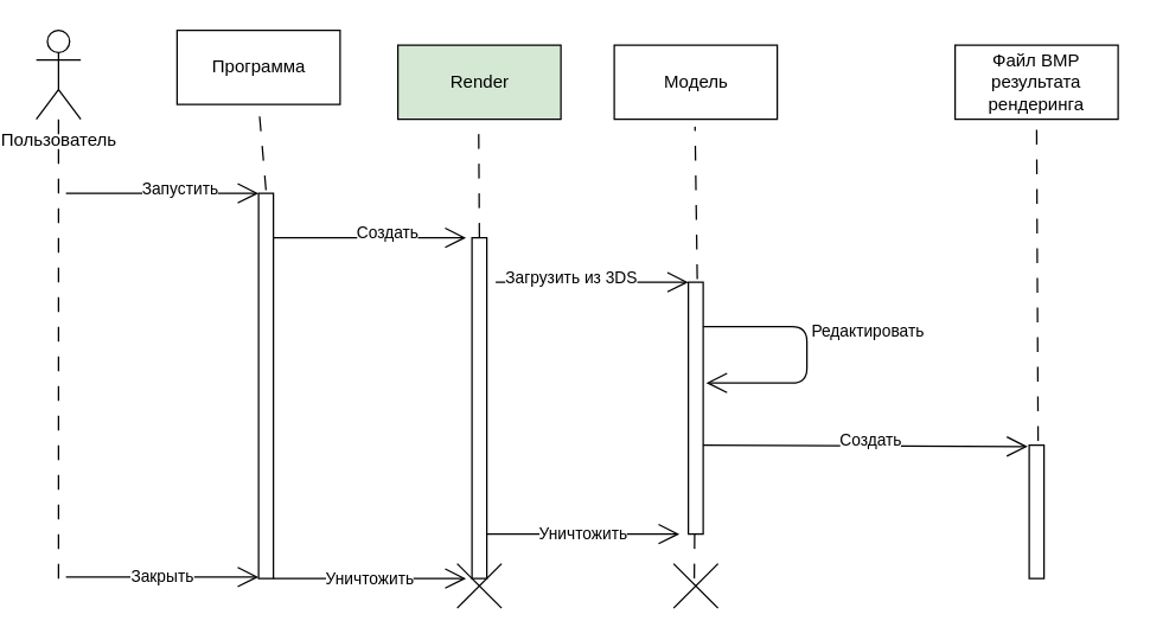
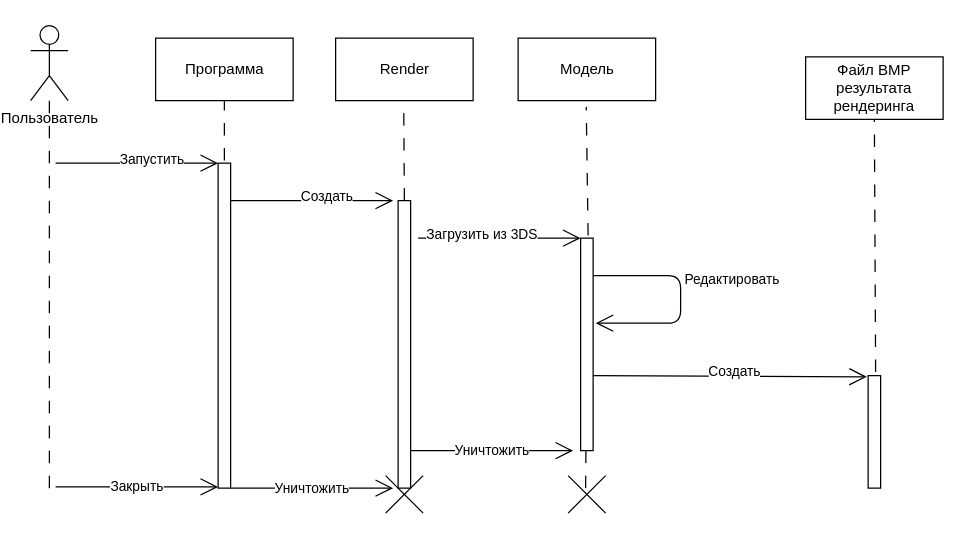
- <mxCell id="4" value="Программа" style="html=1;" vertex="1" parent="1"><mxGeometry x="115" y="20" width="110" height="50" as="geometry" /></mxCell>
+ <mxCell id="4" value="Программа" style="html=1;" vertex="1" parent="1"><mxGeometry x="120" y="30" width="110" height="50" as="geometry" /></mxCell>
- <mxCell id="10" value="Render" style="html=1;fillColor=#d5e8d4;" vertex="1" parent="1"><mxGeometry x="264" y="30" width="110" height="50" as="geometry" /></mxCell>
+ <mxCell id="10" value="Render" style="html=1;" vertex="1" parent="1"><mxGeometry x="264" y="30" width="110" height="50" as="geometry" /></mxCell>
- <mxCell id="9" value="Файл BMP результата рендеринга" style="html=1;whiteSpace=wrap;" vertex="1" parent="1"><mxGeometry x="640" y="30" width="110" height="50" as="geometry" /></mxCell>
+ <mxCell id="9" value="Файл BMP результата рендеринга" style="html=1;whiteSpace=wrap;" vertex="1" parent="1"><mxGeometry x="640" y="45" width="110" height="50" as="geometry" /></mxCell>
